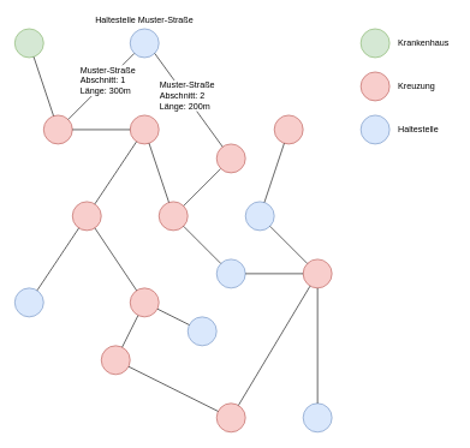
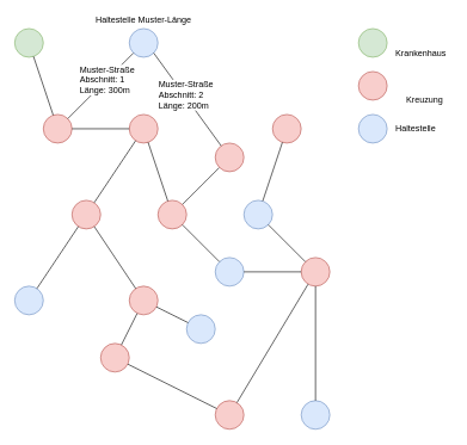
- <mxCell id="45" value="Haltestelle Muster-Straße&lt;br&gt;&lt;br&gt;" style="text;html=1;strokeColor=none;fillColor=none;align=center;verticalAlign=middle;whiteSpace=wrap;rounded=0;" vertex="1" parent="1"><mxGeometry x="125" y="20" width="150" height="29" as="geometry" /></mxCell>
+ <mxCell id="45" value="Haltestelle Muster-Länge&lt;br&gt;&lt;br&gt;" style="text;html=1;strokeColor=none;fillColor=none;align=center;verticalAlign=middle;whiteSpace=wrap;rounded=0;" vertex="1" parent="1"><mxGeometry x="125" y="20" width="150" height="29" as="geometry" /></mxCell>
- <mxCell id="42" value="Krankenhaus" style="text;html=1;strokeColor=none;fillColor=none;align=left;verticalAlign=middle;whiteSpace=wrap;rounded=0;" parent="1" vertex="1"><mxGeometry x="550" y="49" width="80" height="20" as="geometry" /></mxCell>
+ <mxCell id="42" value="Krankenhaus" style="text;html=1;strokeColor=none;fillColor=none;align=left;verticalAlign=middle;whiteSpace=wrap;rounded=0;" parent="1" vertex="1"><mxGeometry x="550" y="64" width="80" height="20" as="geometry" /></mxCell>
- <mxCell id="43" value="Kreuzung" style="text;html=1;strokeColor=none;fillColor=none;align=left;verticalAlign=middle;whiteSpace=wrap;rounded=0;" parent="1" vertex="1"><mxGeometry x="550" y="109" width="80" height="20" as="geometry" /></mxCell>
+ <mxCell id="43" value="Kreuzung" style="text;html=1;strokeColor=none;fillColor=none;align=left;verticalAlign=middle;whiteSpace=wrap;rounded=0;" parent="1" vertex="1"><mxGeometry x="565" y="129" width="80" height="20" as="geometry" /></mxCell>
